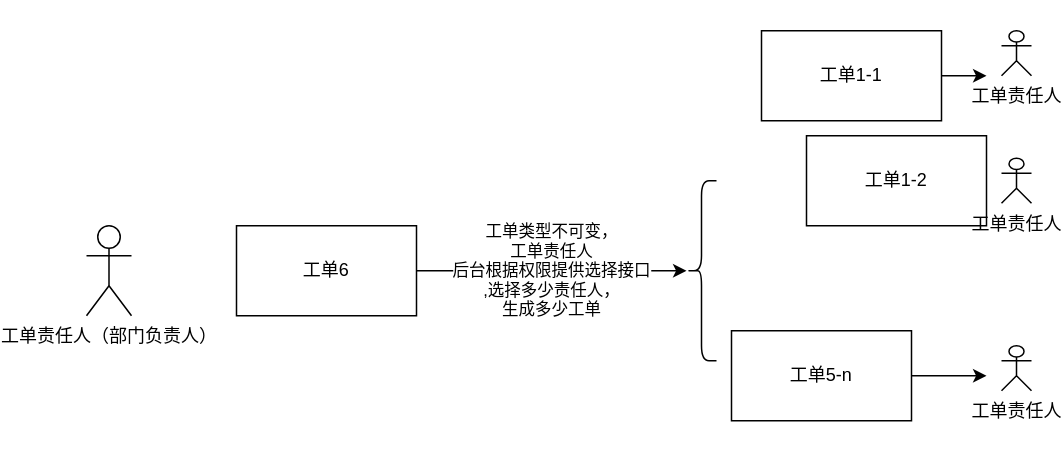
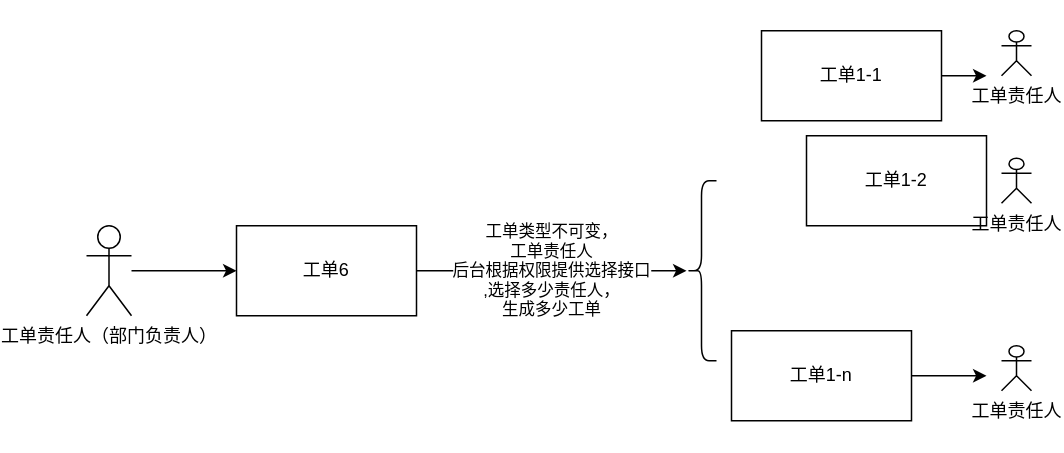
+ <mxCell id="2" value="" style="edgeStyle=orthogonalEdgeStyle;rounded=0;orthogonalLoop=1;jettySize=auto;html=1;" edge="1" parent="1" source="3" target="5"><mxGeometry relative="1" as="geometry" /></mxCell>
- <mxCell id="12" value="工单5-n" style="rounded=0;whiteSpace=wrap;html=1;" vertex="1" parent="1"><mxGeometry x="450" y="220" width="120" height="60" as="geometry" /></mxCell>
+ <mxCell id="12" value="工单1-n" style="rounded=0;whiteSpace=wrap;html=1;" vertex="1" parent="1"><mxGeometry x="450" y="220" width="120" height="60" as="geometry" /></mxCell>
